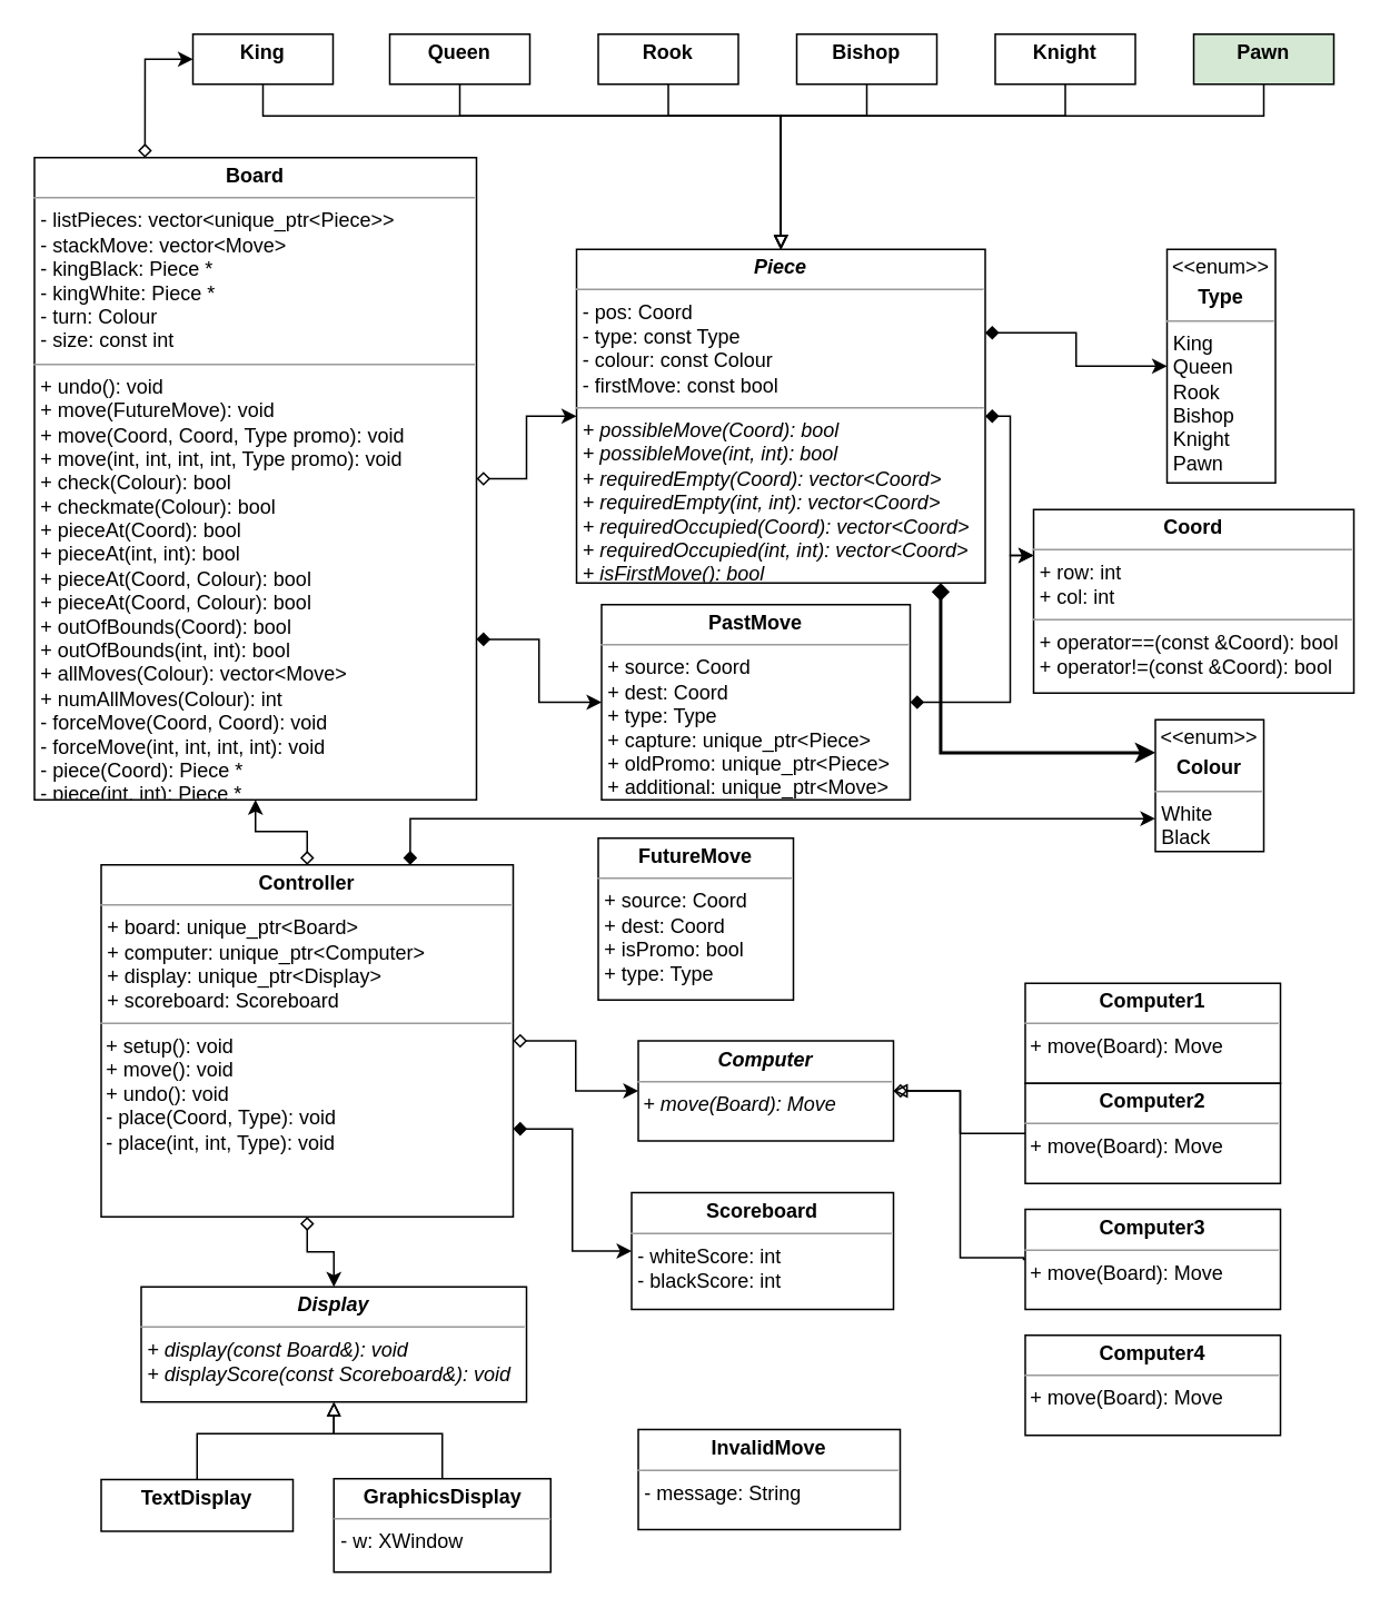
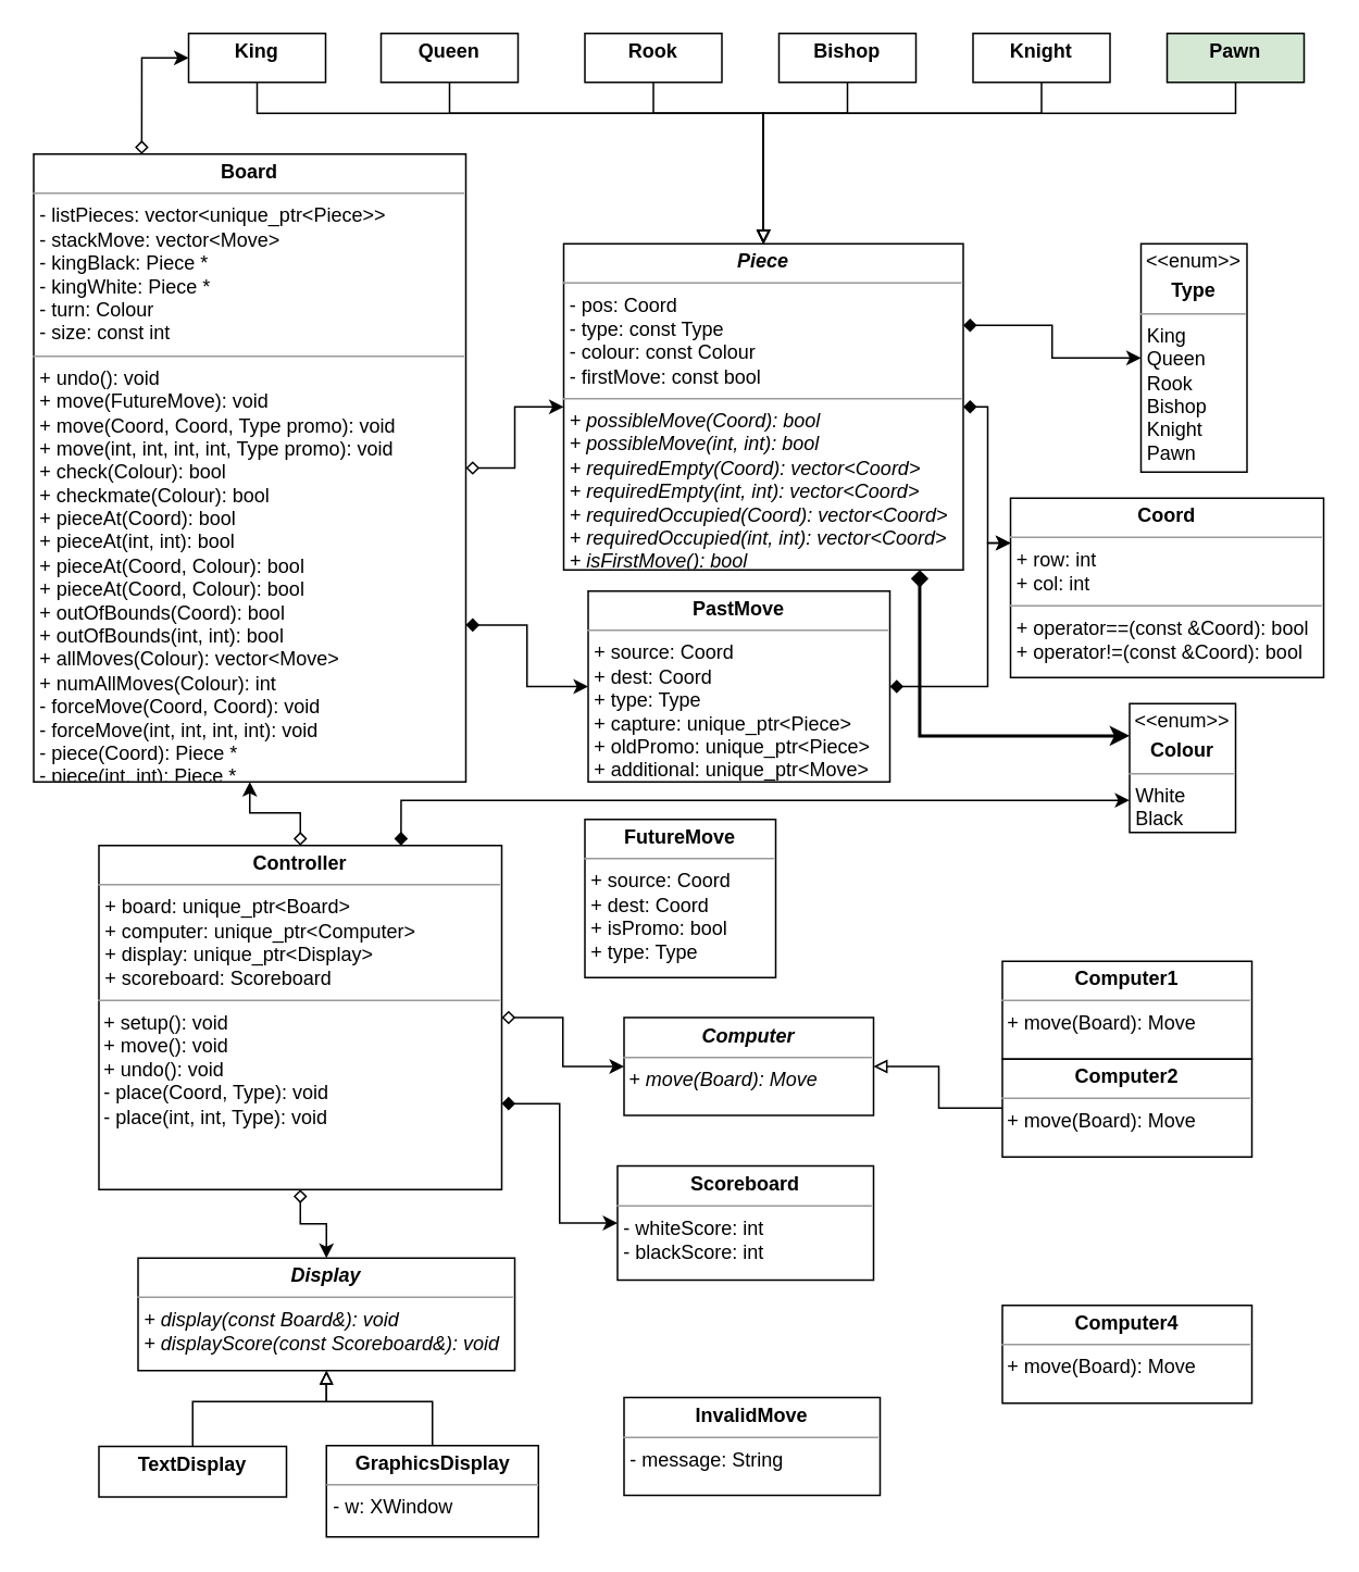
- <mxCell id="26" style="edgeStyle=orthogonalEdgeStyle;rounded=0;orthogonalLoop=1;jettySize=auto;html=1;exitX=0;exitY=0.5;exitDx=0;exitDy=0;endArrow=diamond;endFill=0;entryX=1;entryY=0.5;entryDx=0;entryDy=0;" parent="1" source="27" edge="1" target="24"><mxGeometry relative="1" as="geometry"><mxPoint x="535" y="613.5" as="targetPoint" /><Array as="points"><mxPoint x="575" y="679.5" /><mxPoint x="575" y="653.5" /></Array></mxGeometry></mxCell>
+ <mxCell id="26" style="edgeStyle=orthogonalEdgeStyle;rounded=0;orthogonalLoop=1;jettySize=auto;html=1;exitX=0;exitY=0.5;exitDx=0;exitDy=0;endArrow=block;endFill=0;entryX=1;entryY=0.5;entryDx=0;entryDy=0;" parent="1" source="27" edge="1" target="24"><mxGeometry relative="1" as="geometry"><mxPoint x="535" y="613.5" as="targetPoint" /><Array as="points"><mxPoint x="575" y="679.5" /><mxPoint x="575" y="653.5" /></Array></mxGeometry></mxCell>
- <mxCell id="28" style="edgeStyle=orthogonalEdgeStyle;rounded=0;orthogonalLoop=1;jettySize=auto;html=1;exitX=0;exitY=0.5;exitDx=0;exitDy=0;endArrow=block;endFill=0;entryX=1;entryY=0.5;entryDx=0;entryDy=0;" parent="1" source="29" edge="1" target="24"><mxGeometry relative="1" as="geometry"><mxPoint x="535" y="613.5" as="targetPoint" /><Array as="points"><mxPoint x="613" y="754.5" /><mxPoint x="613" y="753.5" /><mxPoint x="575" y="753.5" /><mxPoint x="575" y="653.5" /></Array></mxGeometry></mxCell>
- <mxCell id="29" value="&lt;p style=&quot;margin: 0px ; margin-top: 4px ; text-align: center&quot;&gt;&lt;b&gt;Computer3&lt;/b&gt;&lt;/p&gt;&lt;hr size=&quot;1&quot;&gt;&lt;p style=&quot;margin: 0px ; margin-left: 4px&quot;&gt;&lt;/p&gt;&lt;p style=&quot;margin: 0px ; margin-left: 4px&quot;&gt;&lt;/p&gt;&amp;nbsp;+ move(Board): Move" style="verticalAlign=top;align=left;overflow=fill;fontSize=12;fontFamily=Helvetica;html=1;" parent="1" vertex="1"><mxGeometry x="614" y="724.5" width="153" height="60" as="geometry" /></mxCell>
